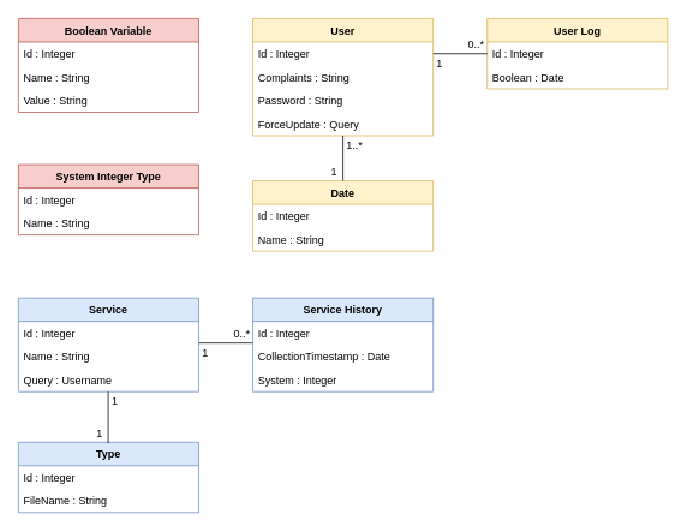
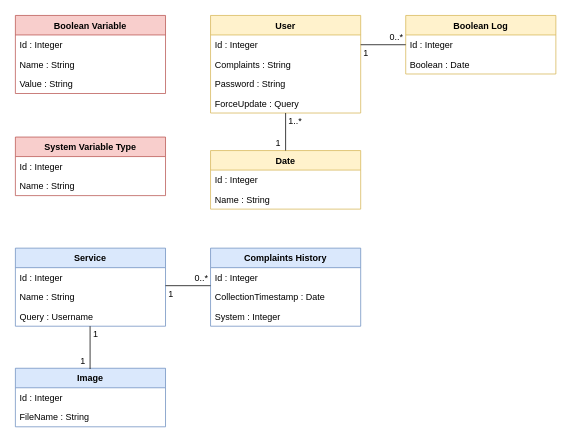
- <mxCell id="20" value="User Log" style="swimlane;fontStyle=1;align=center;verticalAlign=top;childLayout=stackLayout;horizontal=1;startSize=26;horizontalStack=0;resizeParent=1;resizeLast=0;collapsible=1;marginBottom=0;rounded=0;shadow=0;strokeWidth=1;fillColor=#fff2cc;strokeColor=#d6b656;" vertex="1" parent="1"><mxGeometry x="540" y="20" width="200" height="78" as="geometry"><mxRectangle x="230" y="140" width="160" height="26" as="alternateBounds" /></mxGeometry></mxCell>
+ <mxCell id="20" value="Boolean Log" style="swimlane;fontStyle=1;align=center;verticalAlign=top;childLayout=stackLayout;horizontal=1;startSize=26;horizontalStack=0;resizeParent=1;resizeLast=0;collapsible=1;marginBottom=0;rounded=0;shadow=0;strokeWidth=1;fillColor=#fff2cc;strokeColor=#d6b656;" vertex="1" parent="1"><mxGeometry x="540" y="20" width="200" height="78" as="geometry"><mxRectangle x="230" y="140" width="160" height="26" as="alternateBounds" /></mxGeometry></mxCell>
- <mxCell id="6" value="System Integer Type" style="swimlane;fontStyle=1;align=center;verticalAlign=top;childLayout=stackLayout;horizontal=1;startSize=26;horizontalStack=0;resizeParent=1;resizeLast=0;collapsible=1;marginBottom=0;rounded=0;shadow=0;strokeWidth=1;fillColor=#f8cecc;strokeColor=#b85450;" vertex="1" parent="1"><mxGeometry x="20" y="182.01" width="200" height="78" as="geometry"><mxRectangle x="230" y="140" width="160" height="26" as="alternateBounds" /></mxGeometry></mxCell>
+ <mxCell id="6" value="System Variable Type" style="swimlane;fontStyle=1;align=center;verticalAlign=top;childLayout=stackLayout;horizontal=1;startSize=26;horizontalStack=0;resizeParent=1;resizeLast=0;collapsible=1;marginBottom=0;rounded=0;shadow=0;strokeWidth=1;fillColor=#f8cecc;strokeColor=#b85450;" vertex="1" parent="1"><mxGeometry x="20" y="182.01" width="200" height="78" as="geometry"><mxRectangle x="230" y="140" width="160" height="26" as="alternateBounds" /></mxGeometry></mxCell>
- <mxCell id="30" value="Service History" style="swimlane;fontStyle=1;align=center;verticalAlign=top;childLayout=stackLayout;horizontal=1;startSize=26;horizontalStack=0;resizeParent=1;resizeLast=0;collapsible=1;marginBottom=0;rounded=0;shadow=0;strokeWidth=1;fillColor=#dae8fc;strokeColor=#6c8ebf;" vertex="1" parent="1"><mxGeometry x="280" y="330" width="200" height="104" as="geometry"><mxRectangle x="230" y="140" width="160" height="26" as="alternateBounds" /></mxGeometry></mxCell>
+ <mxCell id="30" value="Complaints History" style="swimlane;fontStyle=1;align=center;verticalAlign=top;childLayout=stackLayout;horizontal=1;startSize=26;horizontalStack=0;resizeParent=1;resizeLast=0;collapsible=1;marginBottom=0;rounded=0;shadow=0;strokeWidth=1;fillColor=#dae8fc;strokeColor=#6c8ebf;" vertex="1" parent="1"><mxGeometry x="280" y="330" width="200" height="104" as="geometry"><mxRectangle x="230" y="140" width="160" height="26" as="alternateBounds" /></mxGeometry></mxCell>
- <mxCell id="37" value="Type" style="swimlane;fontStyle=1;align=center;verticalAlign=top;childLayout=stackLayout;horizontal=1;startSize=26;horizontalStack=0;resizeParent=1;resizeLast=0;collapsible=1;marginBottom=0;rounded=0;shadow=0;strokeWidth=1;fillColor=#dae8fc;strokeColor=#6c8ebf;" vertex="1" parent="1"><mxGeometry x="20" y="490" width="200" height="78" as="geometry"><mxRectangle x="230" y="140" width="160" height="26" as="alternateBounds" /></mxGeometry></mxCell>
+ <mxCell id="37" value="Image" style="swimlane;fontStyle=1;align=center;verticalAlign=top;childLayout=stackLayout;horizontal=1;startSize=26;horizontalStack=0;resizeParent=1;resizeLast=0;collapsible=1;marginBottom=0;rounded=0;shadow=0;strokeWidth=1;fillColor=#dae8fc;strokeColor=#6c8ebf;" vertex="1" parent="1"><mxGeometry x="20" y="490" width="200" height="78" as="geometry"><mxRectangle x="230" y="140" width="160" height="26" as="alternateBounds" /></mxGeometry></mxCell>
